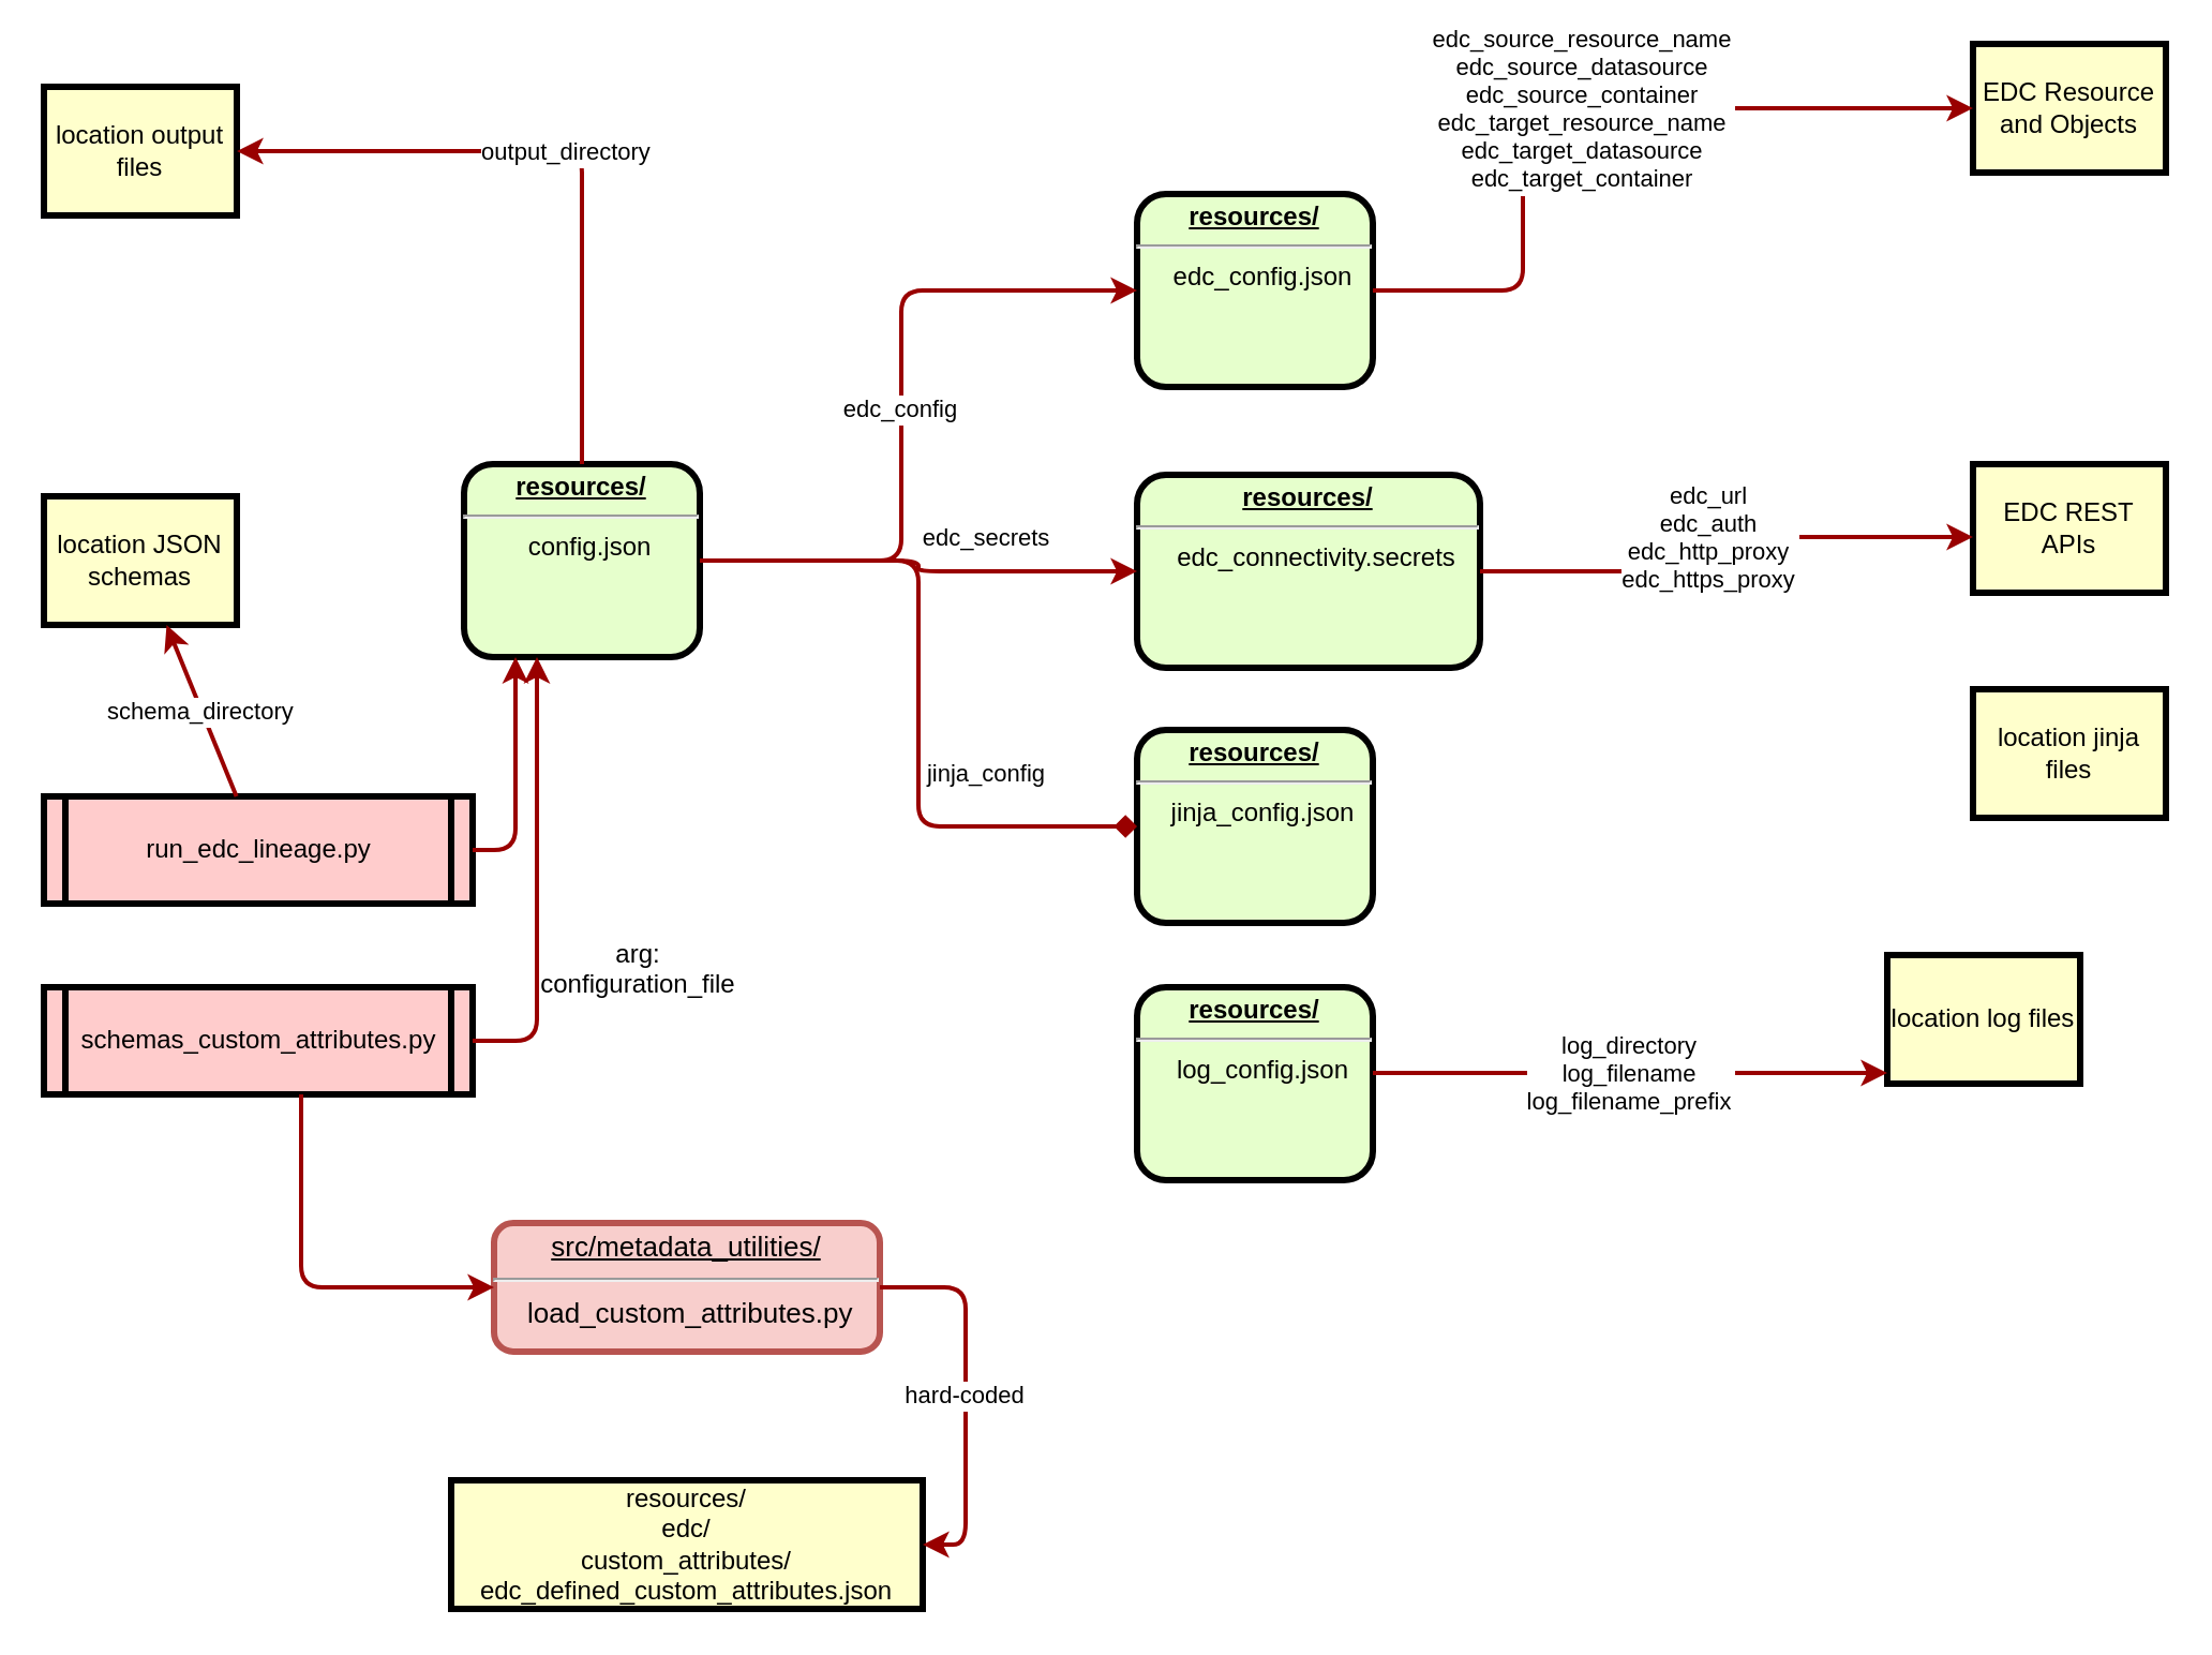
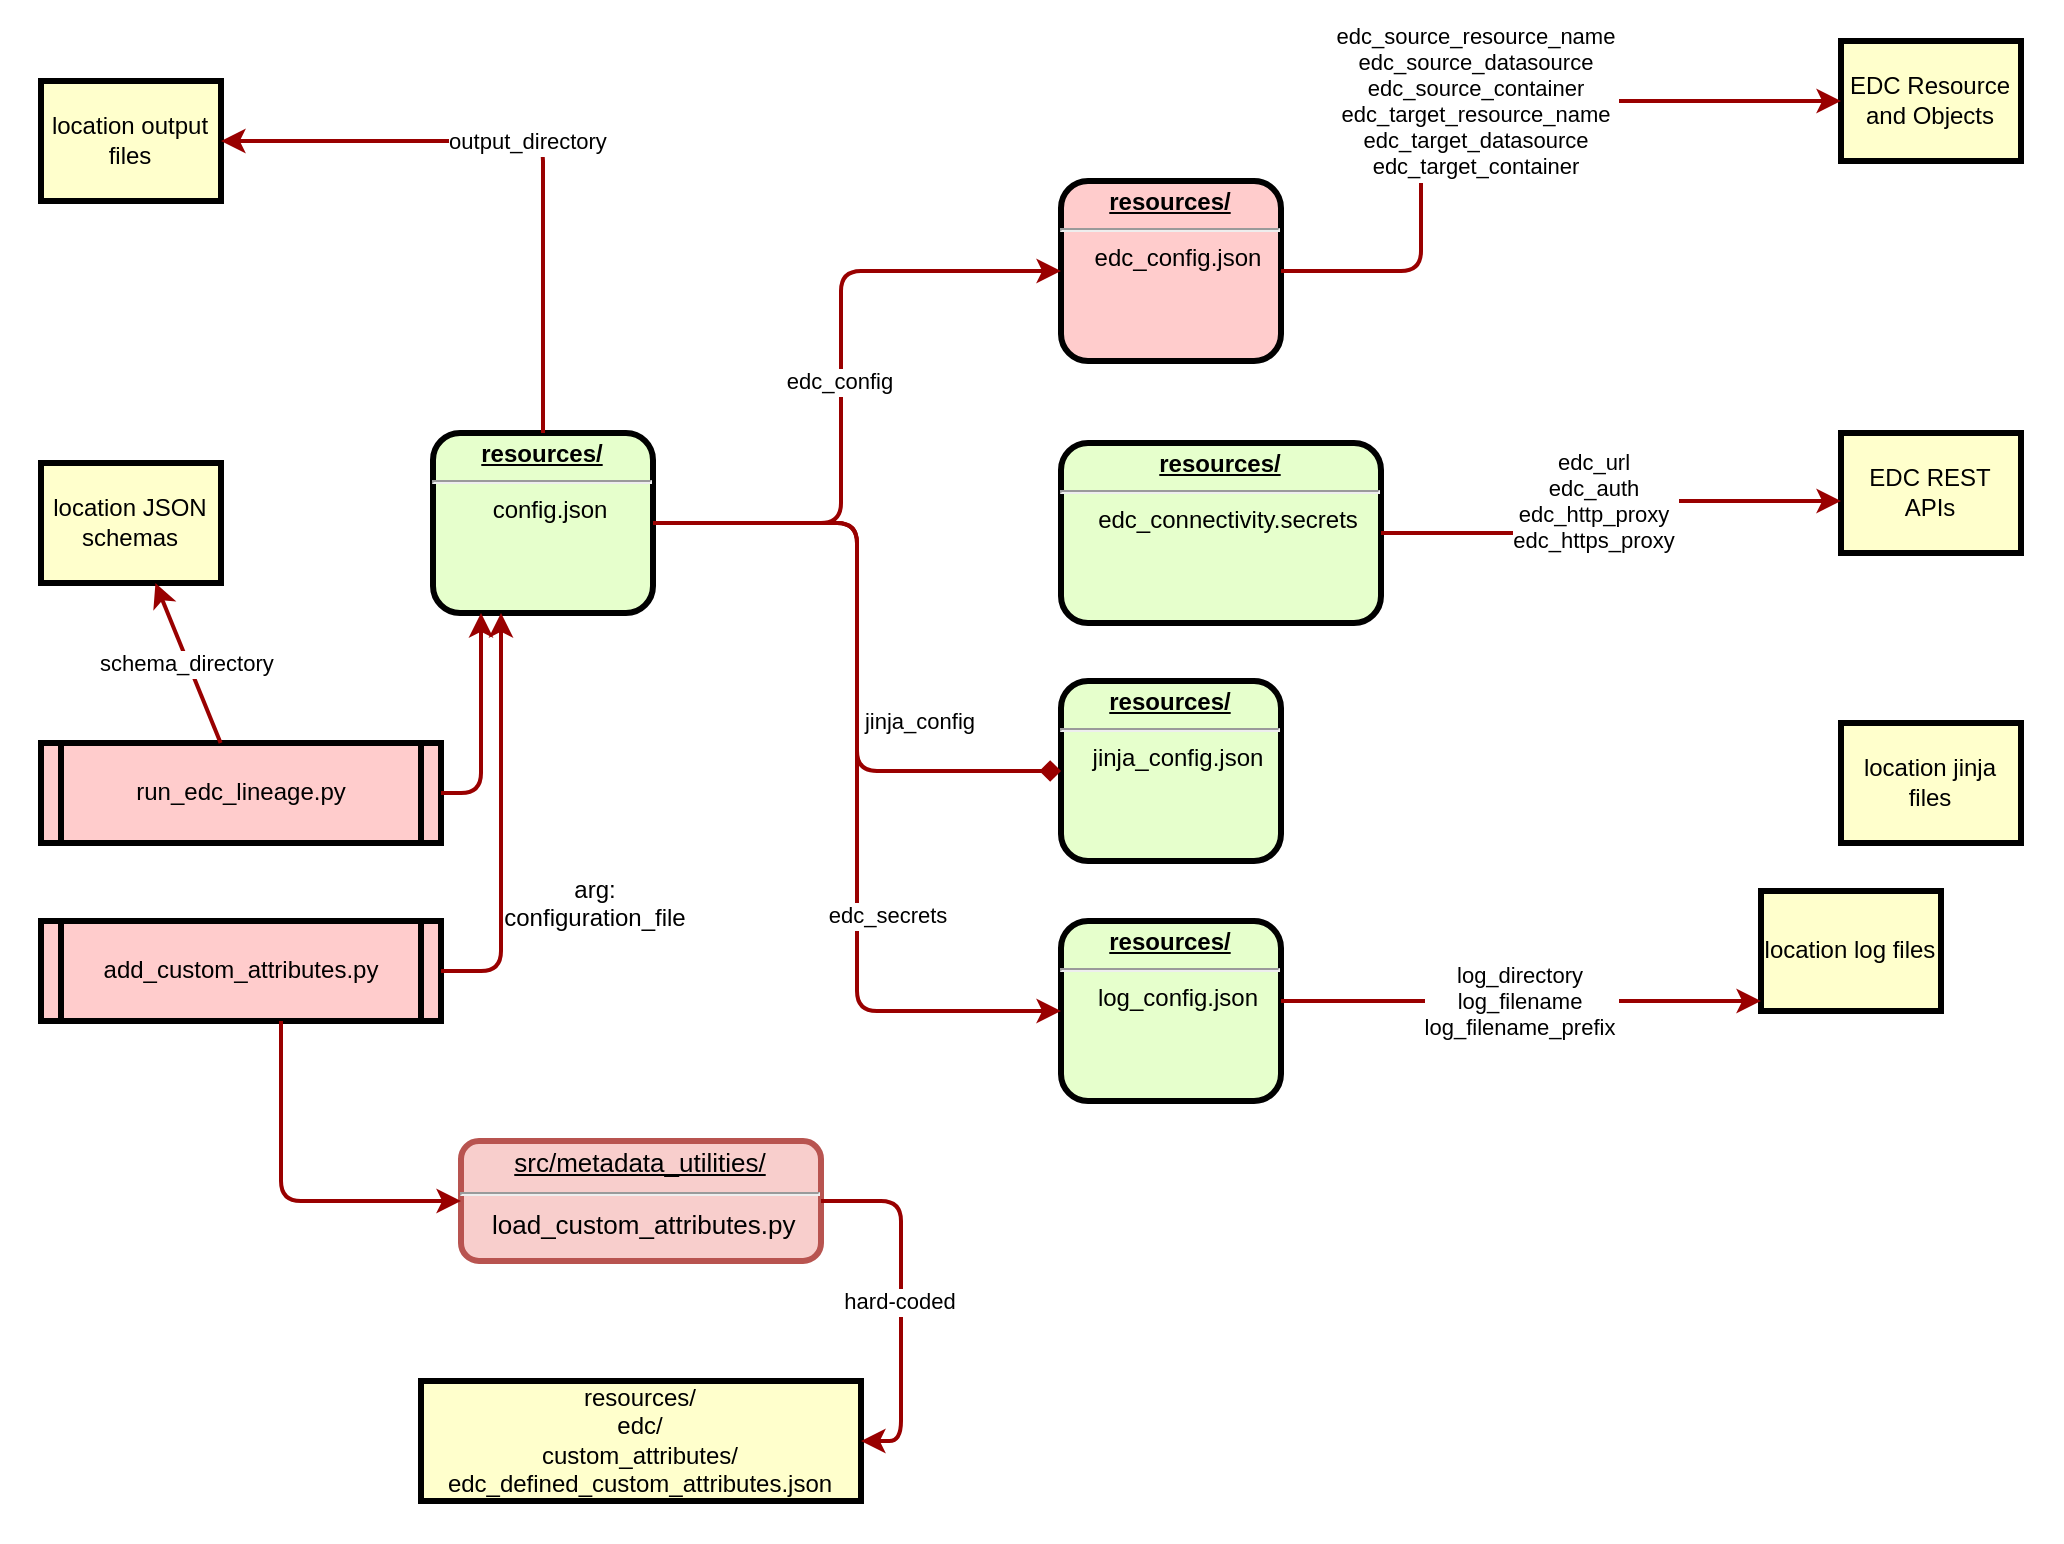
- <mxCell id="5" value="&lt;p style=&quot;margin: 0px ; margin-top: 4px ; text-align: center ; text-decoration: underline&quot;&gt;&lt;strong&gt;resources/&lt;br&gt;&lt;/strong&gt;&lt;/p&gt;&lt;hr&gt;&lt;p style=&quot;margin: 0px ; margin-left: 8px&quot;&gt;edc_config.json&lt;/p&gt;" style="verticalAlign=middle;align=center;overflow=fill;fontSize=12;fontFamily=Helvetica;html=1;rounded=1;fontStyle=0;strokeWidth=3;fillColor=#E6FFCC" parent="1" vertex="1"><mxGeometry x="530" y="90" width="110" height="90" as="geometry" /></mxCell>
+ <mxCell id="5" value="&lt;p style=&quot;margin: 0px ; margin-top: 4px ; text-align: center ; text-decoration: underline&quot;&gt;&lt;strong&gt;resources/&lt;br&gt;&lt;/strong&gt;&lt;/p&gt;&lt;hr&gt;&lt;p style=&quot;margin: 0px ; margin-left: 8px&quot;&gt;edc_config.json&lt;/p&gt;" style="verticalAlign=middle;align=center;overflow=fill;fontSize=12;fontFamily=Helvetica;html=1;rounded=1;fontStyle=0;strokeWidth=3;fillColor=#ffcccc;" parent="1" vertex="1"><mxGeometry x="530" y="90" width="110" height="90" as="geometry" /></mxCell>
- <mxCell id="15" value="edc_secrets" style="edgeStyle=elbowEdgeStyle;strokeColor=#990000;strokeWidth=2;fontStyle=0" parent="1" source="2" target="7" edge="1"><mxGeometry x="0.33" y="16" width="100" height="100" relative="1" as="geometry"><mxPoint x="320" y="340" as="sourcePoint" /><mxPoint x="420" y="240" as="targetPoint" /><mxPoint as="offset" /></mxGeometry></mxCell>
+ <mxCell id="15" value="edc_secrets" style="edgeStyle=elbowEdgeStyle;strokeColor=#990000;strokeWidth=2;fontStyle=0;" parent="1" source="2" target="8" edge="1"><mxGeometry x="0.33" y="16" width="100" height="100" relative="1" as="geometry"><mxPoint x="320" y="340" as="sourcePoint" /><mxPoint x="420" y="240" as="targetPoint" /><mxPoint as="offset" /></mxGeometry></mxCell>
- <mxCell id="21" value="location jinja files" style="whiteSpace=wrap;align=center;verticalAlign=middle;fontStyle=0;strokeWidth=3;fillColor=#FFFFCC" vertex="1" parent="1"><mxGeometry x="920" y="321" width="90" height="60" as="geometry" /></mxCell>
+ <mxCell id="21" value="location jinja files" style="whiteSpace=wrap;align=center;verticalAlign=middle;fontStyle=0;strokeWidth=3;fillColor=#FFFFCC" vertex="1" parent="1"><mxGeometry x="920" y="361" width="90" height="60" as="geometry" /></mxCell>
- <mxCell id="24" value="schemas_custom_attributes.py" style="shape=process;whiteSpace=wrap;align=center;verticalAlign=middle;size=0.048;fontStyle=0;strokeWidth=3;fillColor=#FFCCCC" vertex="1" parent="1"><mxGeometry x="20" y="460" width="200" height="50" as="geometry" /></mxCell>
+ <mxCell id="24" value="add_custom_attributes.py" style="shape=process;whiteSpace=wrap;align=center;verticalAlign=middle;size=0.048;fontStyle=0;strokeWidth=3;fillColor=#FFCCCC" vertex="1" parent="1"><mxGeometry x="20" y="460" width="200" height="50" as="geometry" /></mxCell>
